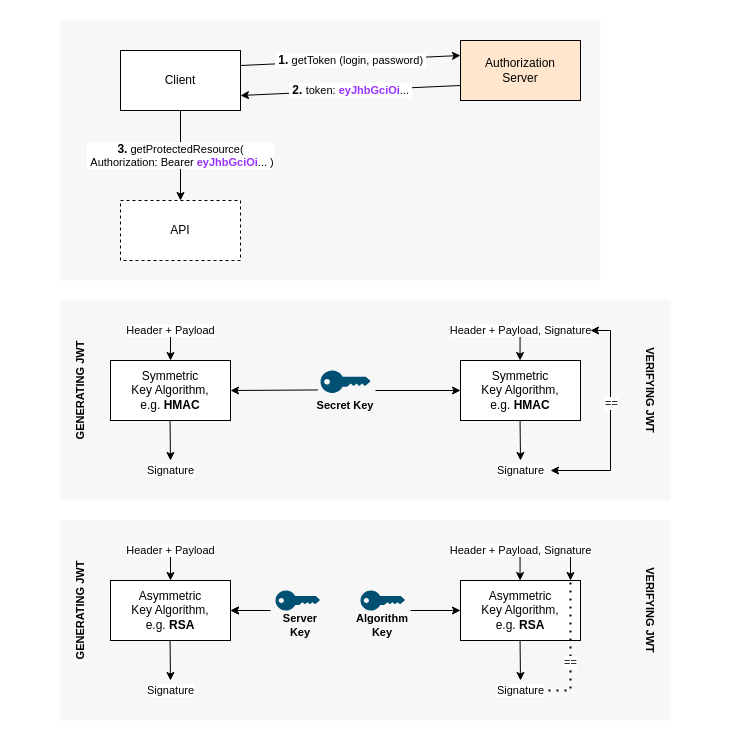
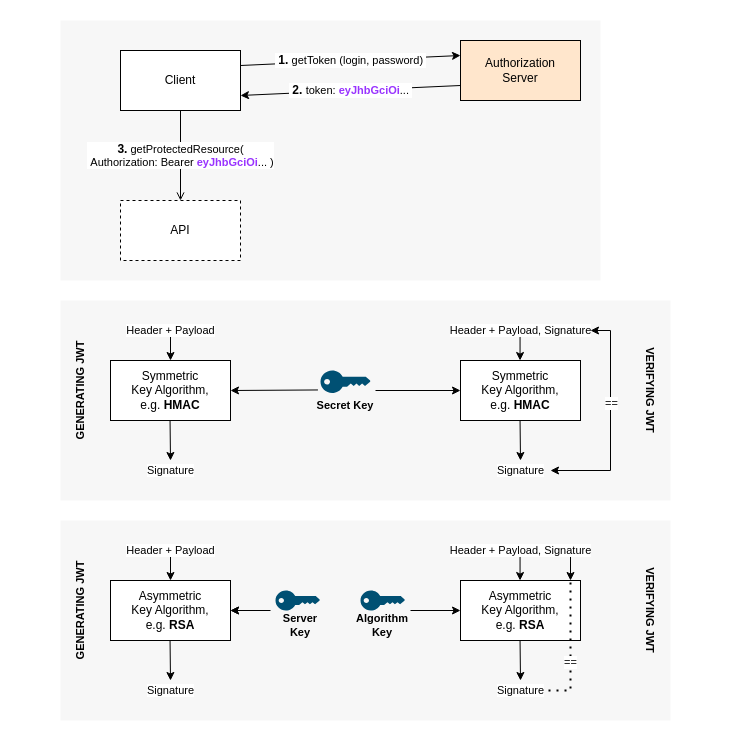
- <mxCell id="7" value="&lt;b&gt;&lt;font style=&quot;font-size: 12px&quot;&gt;3.&lt;/font&gt;&lt;/b&gt; getProtectedResource(&lt;br&gt;&amp;nbsp;Authorization: Bearer&amp;nbsp;&lt;b&gt;&lt;font color=&quot;#9933ff&quot;&gt;eyJhbGciOi&lt;/font&gt;&lt;/b&gt;... )" style="endArrow=classic;html=1;rounded=0;exitX=0.5;exitY=1;exitDx=0;exitDy=0;entryX=0.5;entryY=0;entryDx=0;entryDy=0;" edge="1" parent="1" source="3" target="8"><mxGeometry width="50" height="50" relative="1" as="geometry"><mxPoint x="180" y="340" as="sourcePoint" /><mxPoint x="460" y="340" as="targetPoint" /></mxGeometry></mxCell>
+ <mxCell id="7" value="&lt;b&gt;&lt;font style=&quot;font-size: 12px&quot;&gt;3.&lt;/font&gt;&lt;/b&gt; getProtectedResource(&lt;br&gt;&amp;nbsp;Authorization: Bearer&amp;nbsp;&lt;b&gt;&lt;font color=&quot;#9933ff&quot;&gt;eyJhbGciOi&lt;/font&gt;&lt;/b&gt;... )" style="endArrow=open;html=1;rounded=0;exitX=0.5;exitY=1;exitDx=0;exitDy=0;entryX=0.5;entryY=0;entryDx=0;entryDy=0;" edge="1" parent="1" source="3" target="8"><mxGeometry width="50" height="50" relative="1" as="geometry"><mxPoint x="180" y="340" as="sourcePoint" /><mxPoint x="460" y="340" as="targetPoint" /></mxGeometry></mxCell>
